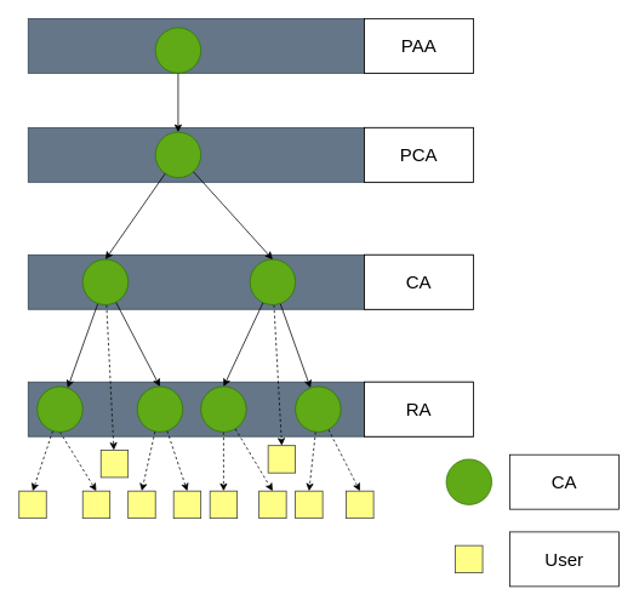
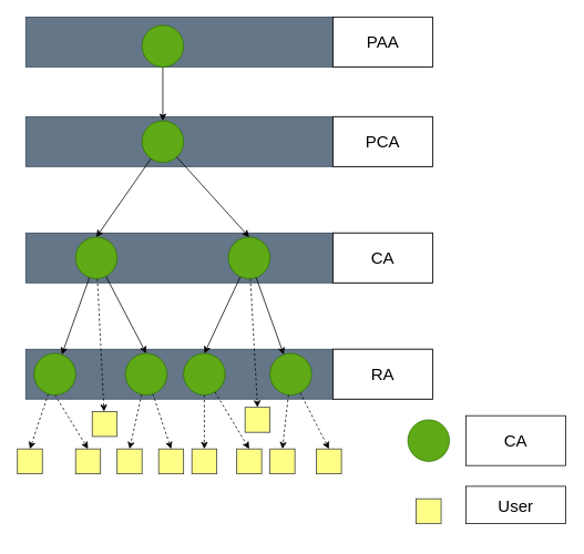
- <mxCell id="48" value="User" style="rounded=0;whiteSpace=wrap;html=1;fontSize=20;" vertex="1" parent="1"><mxGeometry x="560" y="585" width="120" height="60" as="geometry" /></mxCell>
+ <mxCell id="48" value="User" style="rounded=0;whiteSpace=wrap;html=1;fontSize=20;" vertex="1" parent="1"><mxGeometry x="560" y="585" width="120" height="45" as="geometry" /></mxCell>
